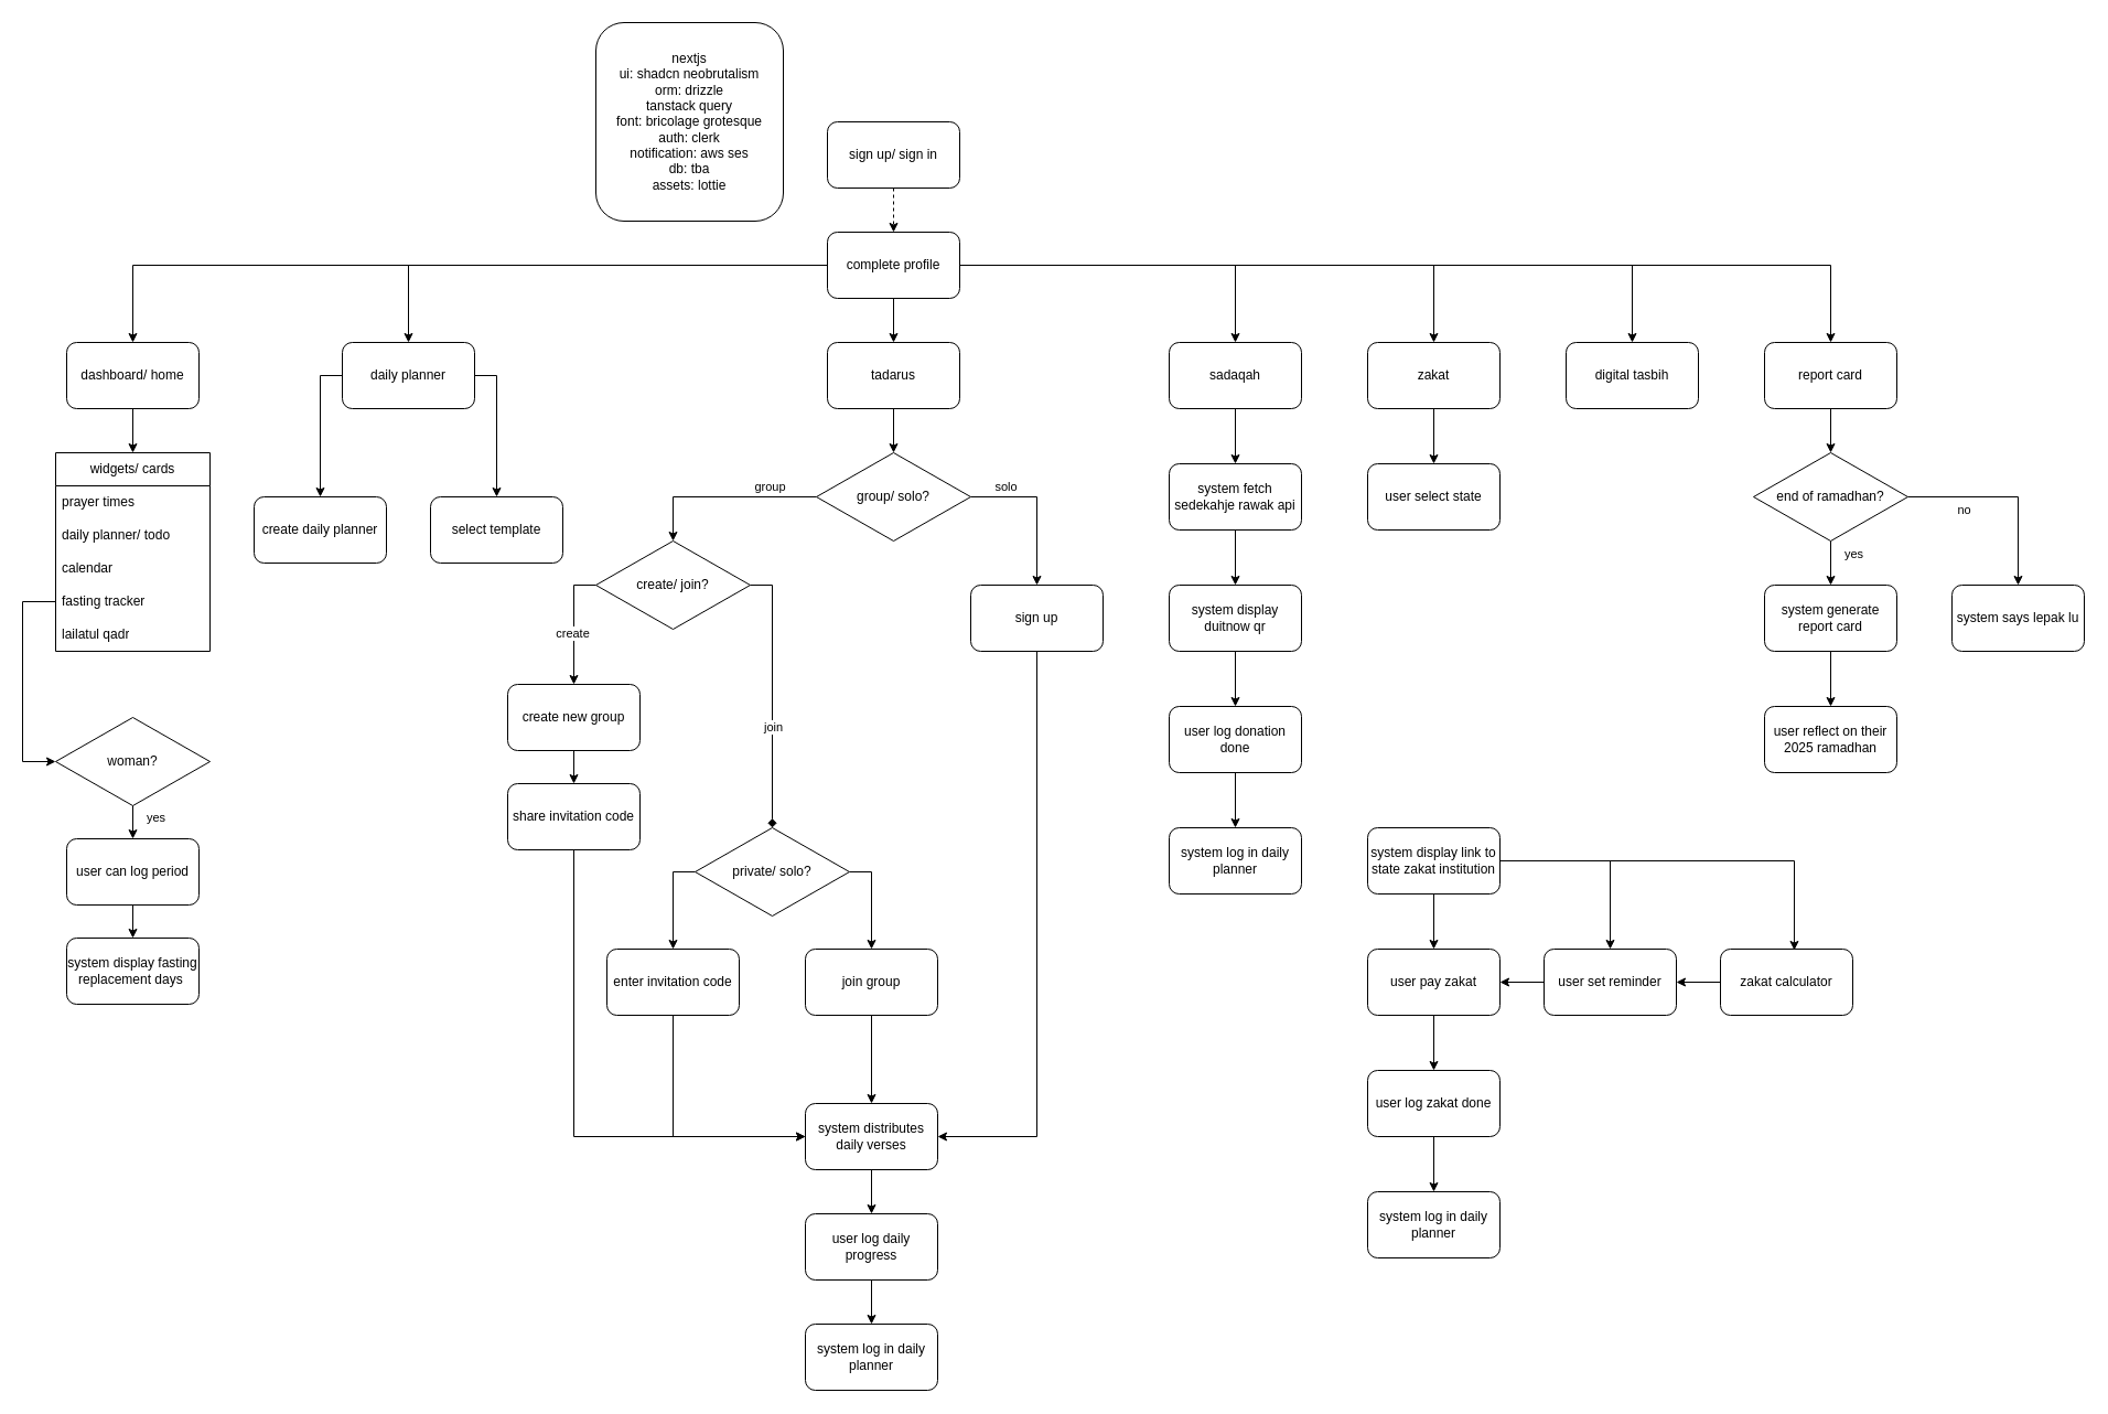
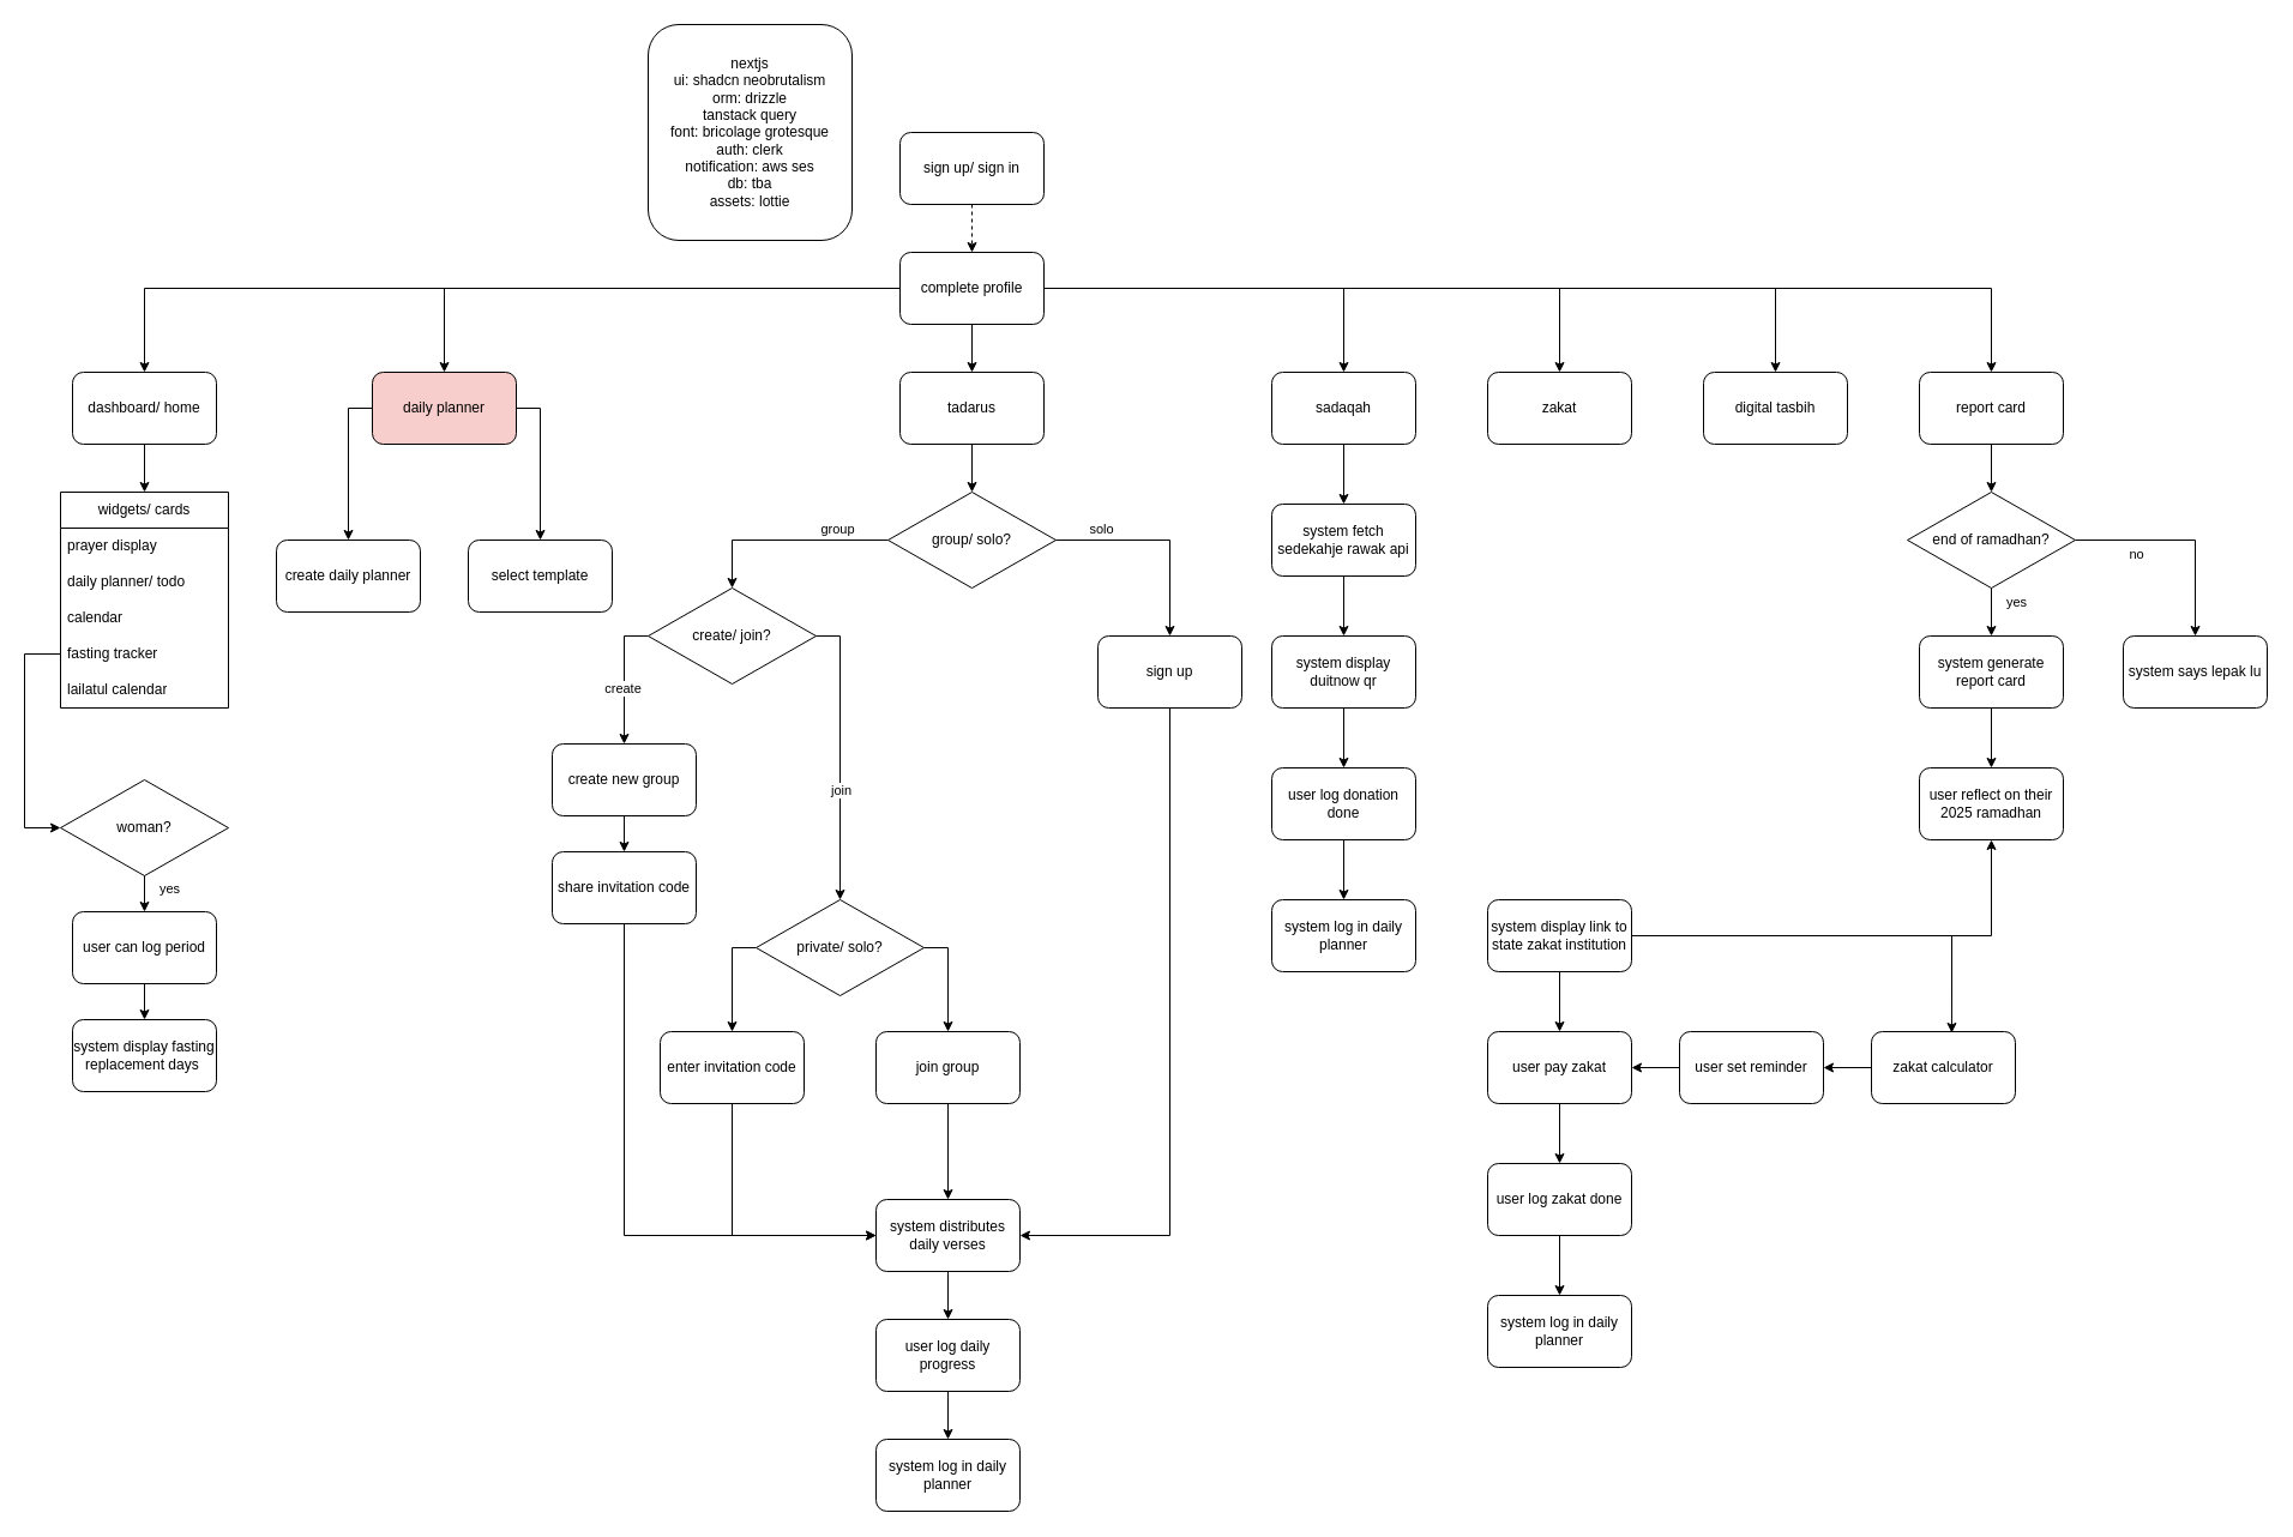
- <mxCell id="63" value="daily planner" style="rounded=1;whiteSpace=wrap;html=1;" parent="1" vertex="1"><mxGeometry x="310" y="310" width="120" height="60" as="geometry" /></mxCell>
+ <mxCell id="63" value="daily planner" style="rounded=1;whiteSpace=wrap;html=1;fillColor=#f8cecc;" parent="1" vertex="1"><mxGeometry x="310" y="310" width="120" height="60" as="geometry" /></mxCell>
- <mxCell id="48" style="edgeStyle=orthogonalEdgeStyle;rounded=0;orthogonalLoop=1;jettySize=auto;html=1;exitX=0.5;exitY=1;exitDx=0;exitDy=0;entryX=0.5;entryY=0;entryDx=0;entryDy=0;" parent="1" source="49" target="50" edge="1"><mxGeometry relative="1" as="geometry" /></mxCell>
- <mxCell id="50" value="user select state" style="rounded=1;whiteSpace=wrap;html=1;" parent="1" vertex="1"><mxGeometry x="1240" y="420" width="120" height="60" as="geometry" /></mxCell>
- <mxCell id="83" value="prayer times" style="text;strokeColor=none;fillColor=none;align=left;verticalAlign=middle;spacingLeft=4;spacingRight=4;overflow=hidden;points=[[0,0.5],[1,0.5]];portConstraint=eastwest;rotatable=0;whiteSpace=wrap;html=1;" parent="82" vertex="1"><mxGeometry y="30" width="140" height="30" as="geometry" /></mxCell>
+ <mxCell id="83" value="prayer display" style="text;strokeColor=none;fillColor=none;align=left;verticalAlign=middle;spacingLeft=4;spacingRight=4;overflow=hidden;points=[[0,0.5],[1,0.5]];portConstraint=eastwest;rotatable=0;whiteSpace=wrap;html=1;" parent="82" vertex="1"><mxGeometry y="30" width="140" height="30" as="geometry" /></mxCell>
- <mxCell id="10" value="sign up" style="rounded=1;whiteSpace=wrap;html=1;" parent="1" vertex="1"><mxGeometry x="880" y="530" width="120" height="60" as="geometry" /></mxCell>
+ <mxCell id="10" value="sign up" style="rounded=1;whiteSpace=wrap;html=1;" parent="1" vertex="1"><mxGeometry x="915" y="530" width="120" height="60" as="geometry" /></mxCell>
- <mxCell id="87" value="lailatul qadr" style="text;strokeColor=none;fillColor=none;align=left;verticalAlign=middle;spacingLeft=4;spacingRight=4;overflow=hidden;points=[[0,0.5],[1,0.5]];portConstraint=eastwest;rotatable=0;whiteSpace=wrap;html=1;" parent="82" vertex="1"><mxGeometry y="150" width="140" height="30" as="geometry" /></mxCell>
+ <mxCell id="87" value="lailatul calendar" style="text;strokeColor=none;fillColor=none;align=left;verticalAlign=middle;spacingLeft=4;spacingRight=4;overflow=hidden;points=[[0,0.5],[1,0.5]];portConstraint=eastwest;rotatable=0;whiteSpace=wrap;html=1;" parent="82" vertex="1"><mxGeometry y="150" width="140" height="30" as="geometry" /></mxCell>
- <mxCell id="13" style="edgeStyle=orthogonalEdgeStyle;rounded=0;orthogonalLoop=1;jettySize=auto;html=1;exitX=1;exitY=0.5;exitDx=0;exitDy=0;entryX=0.5;entryY=0;entryDx=0;entryDy=0;endArrow=diamond;" parent="1" source="15" target="20" edge="1"><mxGeometry relative="1" as="geometry"><mxPoint x="700" y="620" as="targetPoint" /></mxGeometry></mxCell>
+ <mxCell id="13" style="edgeStyle=orthogonalEdgeStyle;rounded=0;orthogonalLoop=1;jettySize=auto;html=1;exitX=1;exitY=0.5;exitDx=0;exitDy=0;entryX=0.5;entryY=0;entryDx=0;entryDy=0;" parent="1" source="15" target="20" edge="1"><mxGeometry relative="1" as="geometry"><mxPoint x="700" y="620" as="targetPoint" /></mxGeometry></mxCell>
- <mxCell id="52" style="edgeStyle=orthogonalEdgeStyle;rounded=0;orthogonalLoop=1;jettySize=auto;html=1;exitX=1;exitY=0.5;exitDx=0;exitDy=0;entryX=0.5;entryY=0;entryDx=0;entryDy=0;" parent="1" source="53" target="57" edge="1"><mxGeometry relative="1" as="geometry" /></mxCell>
+ <mxCell id="52" style="edgeStyle=orthogonalEdgeStyle;rounded=0;orthogonalLoop=1;jettySize=auto;html=1;exitX=1;exitY=0.5;exitDx=0;exitDy=0;" parent="1" source="53" target="79" edge="1"><mxGeometry relative="1" as="geometry" /></mxCell>
